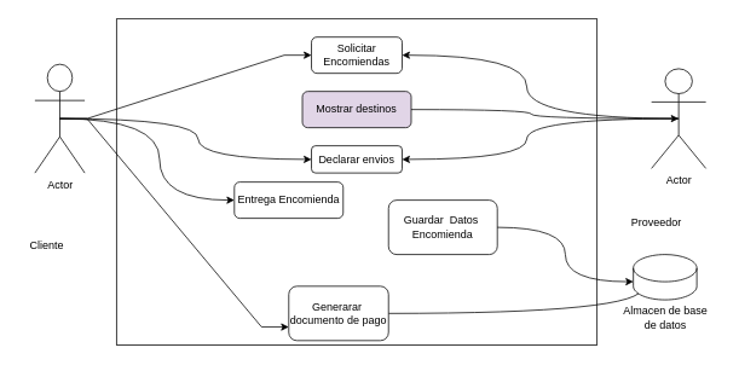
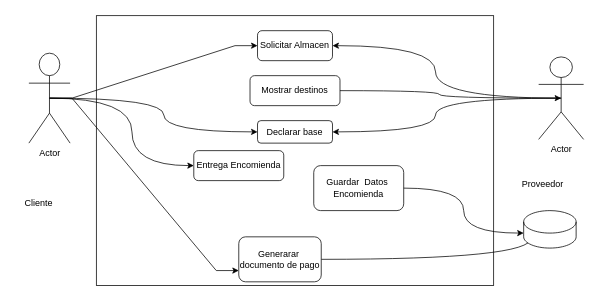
- <mxCell id="9" value="Solicitar Encomiendas" style="rounded=1;whiteSpace=wrap;html=1;" vertex="1" parent="1"><mxGeometry x="343" y="40" width="100" height="40" as="geometry" /></mxCell>
+ <mxCell id="9" value="Solicitar Almacen" style="rounded=1;whiteSpace=wrap;html=1;" vertex="1" parent="1"><mxGeometry x="343" y="40" width="100" height="40" as="geometry" /></mxCell>
- <mxCell id="18" value="Mostrar destinos" style="rounded=1;whiteSpace=wrap;html=1;fillColor=#e1d5e7;" vertex="1" parent="1"><mxGeometry x="333" y="100" width="120" height="40" as="geometry" /></mxCell>
+ <mxCell id="18" value="Mostrar destinos" style="rounded=1;whiteSpace=wrap;html=1;" vertex="1" parent="1"><mxGeometry x="333" y="100" width="120" height="40" as="geometry" /></mxCell>
- <mxCell id="10" value="Declarar envios" style="rounded=1;whiteSpace=wrap;html=1;" vertex="1" parent="1"><mxGeometry x="343" y="160" width="100" height="30" as="geometry" /></mxCell>
+ <mxCell id="10" value="Declarar base" style="rounded=1;whiteSpace=wrap;html=1;" vertex="1" parent="1"><mxGeometry x="343" y="160" width="100" height="30" as="geometry" /></mxCell>
- <mxCell id="21" value="Guardar&amp;nbsp; Datos&amp;nbsp; Encomienda" style="rounded=1;whiteSpace=wrap;html=1;" vertex="1" parent="1"><mxGeometry x="428" y="220" width="120" height="60" as="geometry" /></mxCell>
+ <mxCell id="21" value="Guardar&amp;nbsp; Datos&amp;nbsp; Encomienda" style="rounded=1;whiteSpace=wrap;html=1;" vertex="1" parent="1"><mxGeometry x="418" y="220" width="120" height="60" as="geometry" /></mxCell>
- <mxCell id="20" value="Almacen de base &lt;br&gt;de datos" style="text;html=1;align=center;verticalAlign=middle;resizable=0;points=[];autosize=1;strokeColor=none;fillColor=none;" vertex="1" parent="1"><mxGeometry x="673" y="330" width="120" height="40" as="geometry" /></mxCell>
